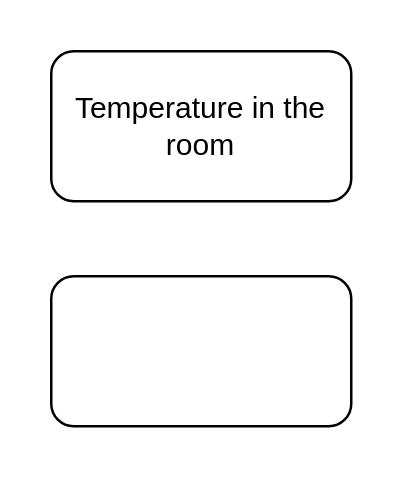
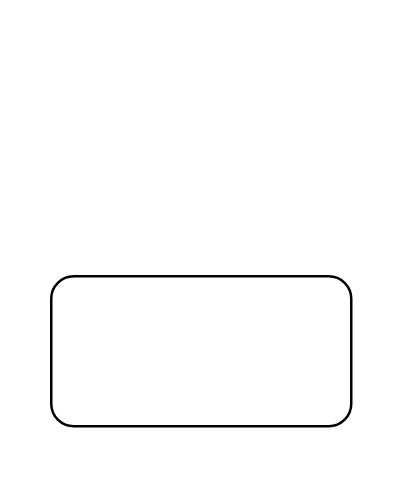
- <mxCell id="2" value="Temperature in the room" style="rounded=1;whiteSpace=wrap;html=1;" vertex="1" parent="1"><mxGeometry x="20" y="20" width="120" height="60" as="geometry" /></mxCell>
